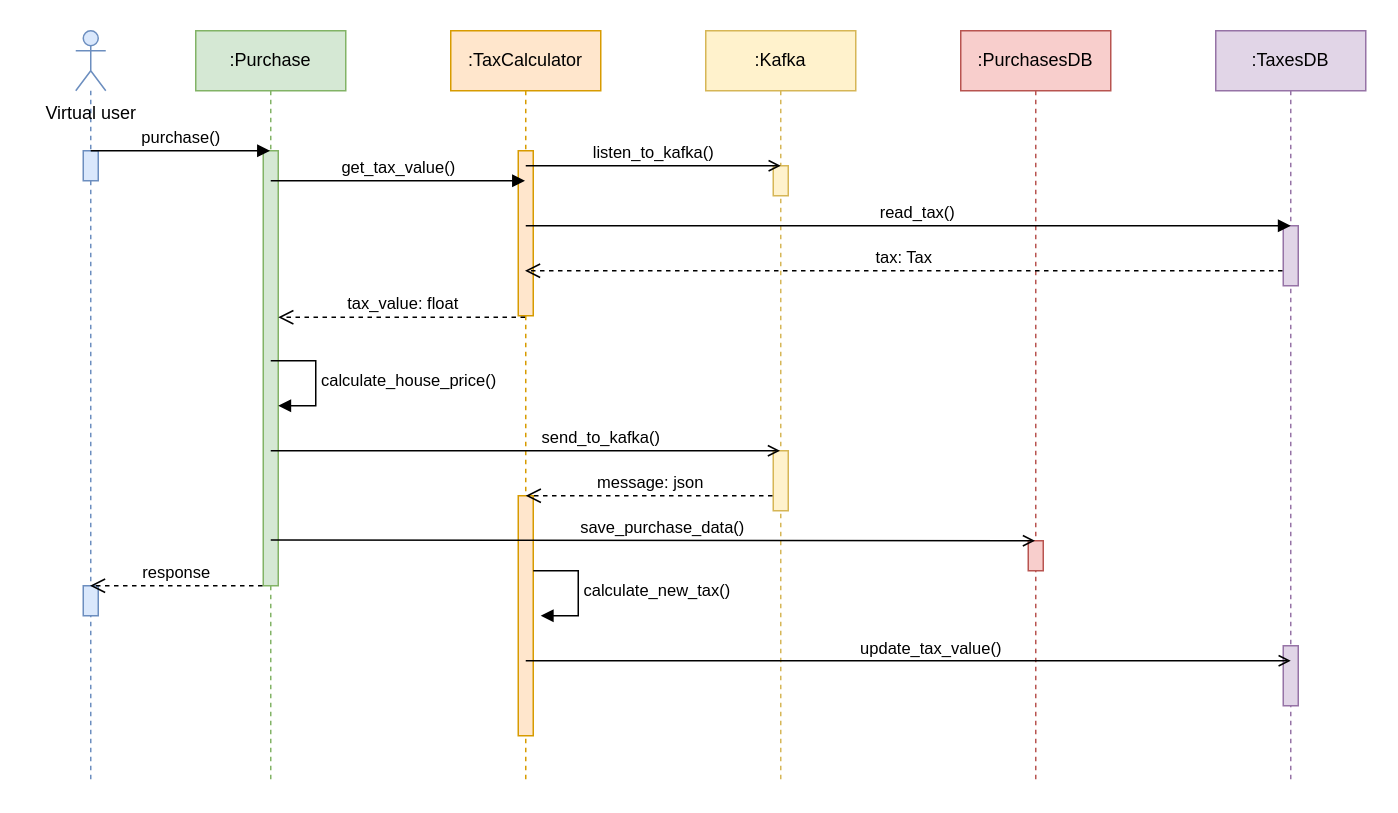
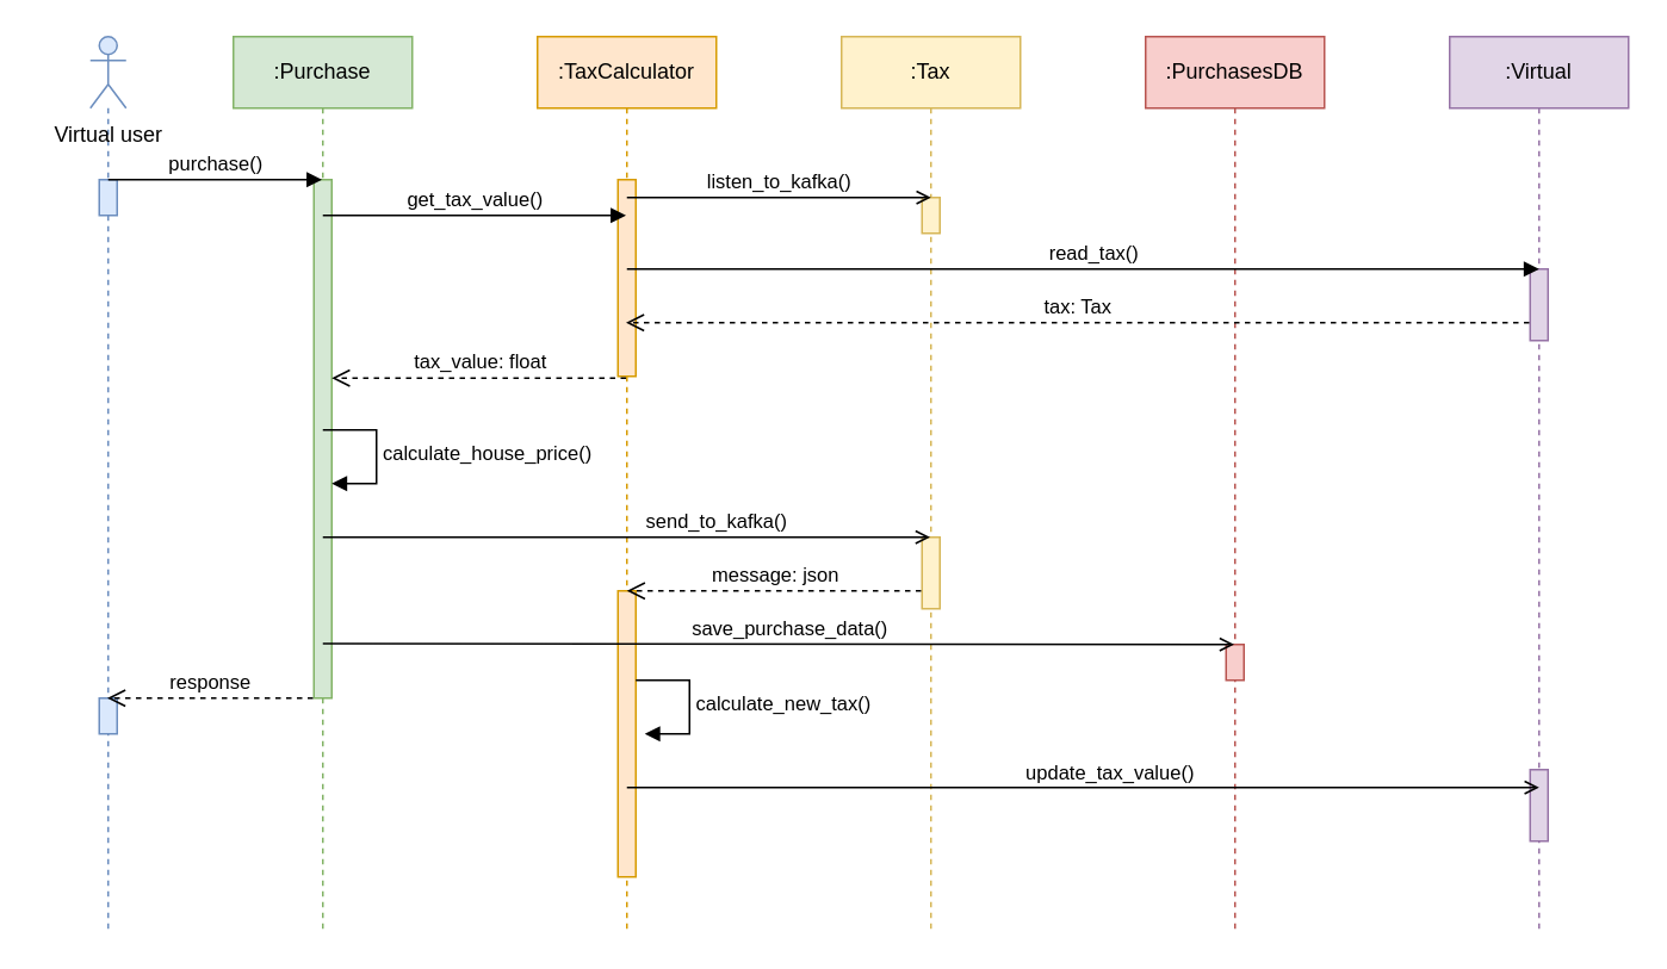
- <mxCell id="14" value=":Kafka" style="shape=umlLifeline;perimeter=lifelinePerimeter;whiteSpace=wrap;html=1;container=1;dropTarget=0;collapsible=0;recursiveResize=0;outlineConnect=0;portConstraint=eastwest;newEdgeStyle={&quot;edgeStyle&quot;:&quot;elbowEdgeStyle&quot;,&quot;elbow&quot;:&quot;vertical&quot;,&quot;curved&quot;:0,&quot;rounded&quot;:0};fillColor=#fff2cc;strokeColor=#d6b656;" vertex="1" parent="1"><mxGeometry x="470" y="20" width="100" height="500" as="geometry" /></mxCell>
+ <mxCell id="14" value=":Tax" style="shape=umlLifeline;perimeter=lifelinePerimeter;whiteSpace=wrap;html=1;container=1;dropTarget=0;collapsible=0;recursiveResize=0;outlineConnect=0;portConstraint=eastwest;newEdgeStyle={&quot;edgeStyle&quot;:&quot;elbowEdgeStyle&quot;,&quot;elbow&quot;:&quot;vertical&quot;,&quot;curved&quot;:0,&quot;rounded&quot;:0};fillColor=#fff2cc;strokeColor=#d6b656;" vertex="1" parent="1"><mxGeometry x="470" y="20" width="100" height="500" as="geometry" /></mxCell>
- <mxCell id="22" value=":TaxesDB" style="shape=umlLifeline;perimeter=lifelinePerimeter;whiteSpace=wrap;html=1;container=1;dropTarget=0;collapsible=0;recursiveResize=0;outlineConnect=0;portConstraint=eastwest;newEdgeStyle={&quot;edgeStyle&quot;:&quot;elbowEdgeStyle&quot;,&quot;elbow&quot;:&quot;vertical&quot;,&quot;curved&quot;:0,&quot;rounded&quot;:0};fillColor=#e1d5e7;strokeColor=#9673a6;" vertex="1" parent="1"><mxGeometry x="810" y="20" width="100" height="500" as="geometry" /></mxCell>
+ <mxCell id="22" value=":Virtual" style="shape=umlLifeline;perimeter=lifelinePerimeter;whiteSpace=wrap;html=1;container=1;dropTarget=0;collapsible=0;recursiveResize=0;outlineConnect=0;portConstraint=eastwest;newEdgeStyle={&quot;edgeStyle&quot;:&quot;elbowEdgeStyle&quot;,&quot;elbow&quot;:&quot;vertical&quot;,&quot;curved&quot;:0,&quot;rounded&quot;:0};fillColor=#e1d5e7;strokeColor=#9673a6;" vertex="1" parent="1"><mxGeometry x="810" y="20" width="100" height="500" as="geometry" /></mxCell>
